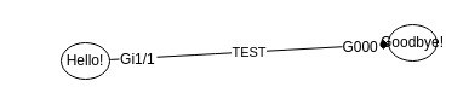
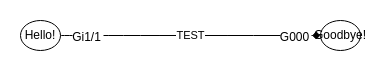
- <mxCell id="2" parent="1" style="ellipse;whiteSpace=wrap;html=1;aspect=fixed;" value="Hello!" vertex="1"><mxGeometry x="50" y="35" width="40" height="30" as="geometry" /></mxCell>
+ <mxCell id="2" parent="1" style="ellipse;whiteSpace=wrap;html=1;aspect=fixed;" value="Hello!" vertex="1"><mxGeometry x="20" y="20" width="40" height="30" as="geometry" /></mxCell>
